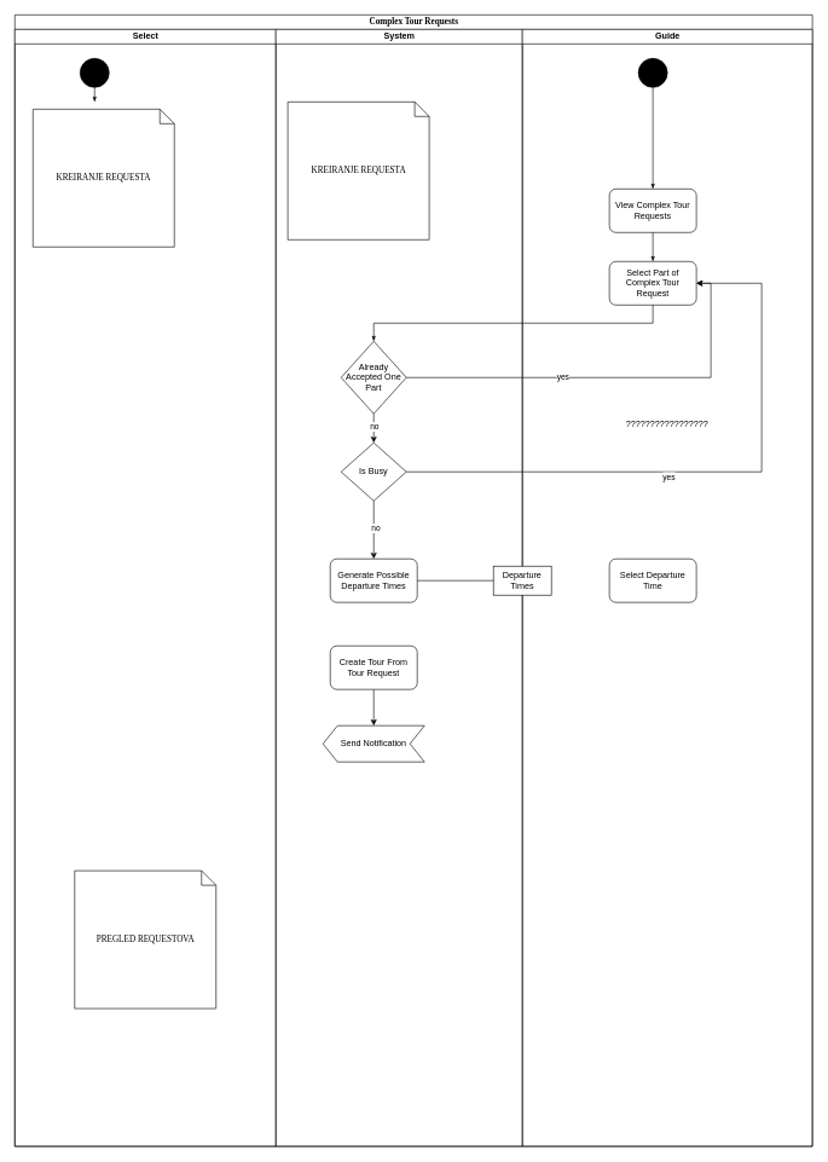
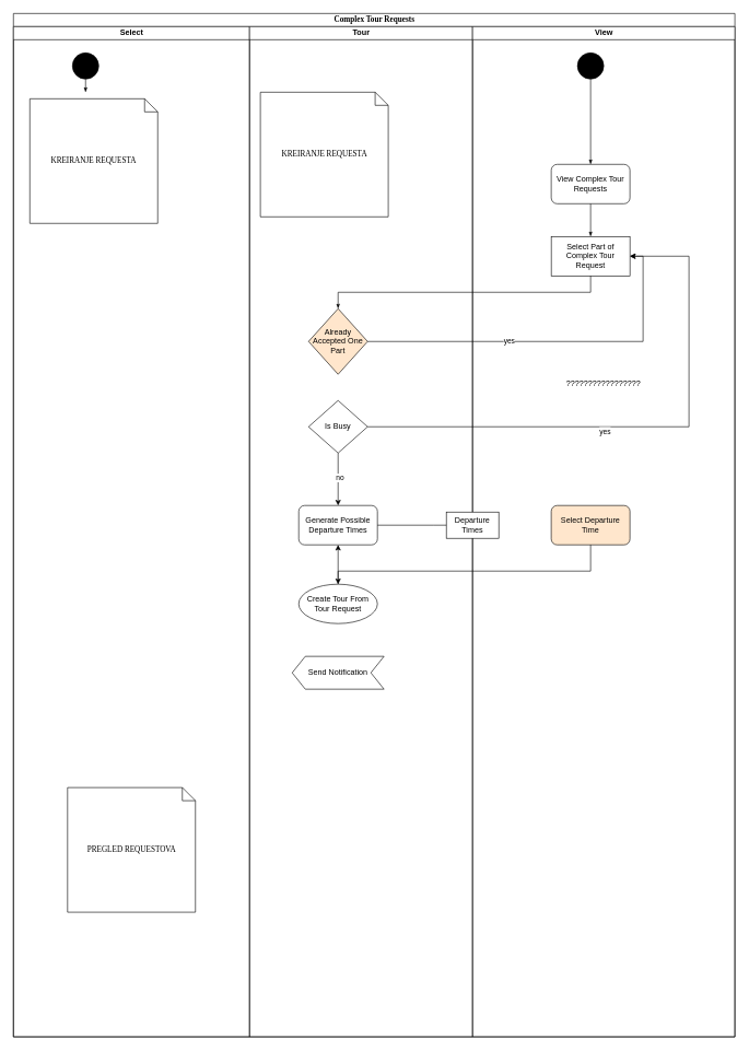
- <mxCell id="8" value="System" style="swimlane;html=1;startSize=20;" vertex="1" parent="2"><mxGeometry x="360" y="20" width="340" height="1540" as="geometry" /></mxCell>
+ <mxCell id="8" value="Tour" style="swimlane;html=1;startSize=20;" vertex="1" parent="2"><mxGeometry x="360" y="20" width="340" height="1540" as="geometry" /></mxCell>
- <mxCell id="20" value="Guide" style="swimlane;html=1;startSize=20;" vertex="1" parent="2"><mxGeometry x="700" y="20" width="400" height="1540" as="geometry" /></mxCell>
+ <mxCell id="20" value="View" style="swimlane;html=1;startSize=20;" vertex="1" parent="2"><mxGeometry x="700" y="20" width="400" height="1540" as="geometry" /></mxCell>
- <mxCell id="22" value="View Complex Tour Requests" style="rounded=1;whiteSpace=wrap;html=1;" vertex="1" parent="20"><mxGeometry x="120" y="220" width="120" height="60" as="geometry" /></mxCell>
+ <mxCell id="22" value="View Complex Tour Requests" style="rounded=1;whiteSpace=wrap;html=1;" vertex="1" parent="20"><mxGeometry x="120" y="210" width="120" height="60" as="geometry" /></mxCell>
- <mxCell id="23" value="Select Part of Complex Tour Request" style="rounded=1;whiteSpace=wrap;html=1;" vertex="1" parent="20"><mxGeometry x="120" y="320" width="120" height="60" as="geometry" /></mxCell>
+ <mxCell id="23" value="Select Part of Complex Tour Request" style="whiteSpace=wrap;html=1;rounded=0;" vertex="1" parent="20"><mxGeometry x="120" y="320" width="120" height="60" as="geometry" /></mxCell>
- <mxCell id="12" value="Already Accepted One Part" style="rhombus;whiteSpace=wrap;html=1;" vertex="1" parent="8"><mxGeometry x="90" y="430" width="90" height="100" as="geometry" /></mxCell>
+ <mxCell id="12" value="Already Accepted One Part" style="rhombus;whiteSpace=wrap;html=1;fillColor=#ffe6cc;" vertex="1" parent="8"><mxGeometry x="90" y="430" width="90" height="100" as="geometry" /></mxCell>
- <mxCell id="10" style="edgeStyle=orthogonalEdgeStyle;rounded=0;orthogonalLoop=1;jettySize=auto;html=1;entryX=0.5;entryY=0;entryDx=0;entryDy=0;" edge="1" parent="8" source="12" target="16"><mxGeometry relative="1" as="geometry" /></mxCell>
- <mxCell id="11" value="no" style="edgeLabel;html=1;align=center;verticalAlign=middle;resizable=0;points=[];" vertex="1" connectable="0" parent="10"><mxGeometry x="0.109" y="3" relative="1" as="geometry"><mxPoint x="-3" y="-5" as="offset" /></mxGeometry></mxCell>
- <mxCell id="26" value="Select Departure Time" style="rounded=1;whiteSpace=wrap;html=1;" vertex="1" parent="20"><mxGeometry x="120" y="730" width="120" height="60" as="geometry" /></mxCell>
+ <mxCell id="26" value="Select Departure Time" style="rounded=1;whiteSpace=wrap;html=1;fillColor=#ffe6cc;" vertex="1" parent="20"><mxGeometry x="120" y="730" width="120" height="60" as="geometry" /></mxCell>
+ <mxCell id="35" style="edgeStyle=orthogonalEdgeStyle;rounded=0;orthogonalLoop=1;jettySize=auto;html=1;entryX=0.5;entryY=0;entryDx=0;entryDy=0;" edge="1" parent="2" source="26" target="18"><mxGeometry relative="1" as="geometry"><Array as="points"><mxPoint x="880" y="850" /><mxPoint x="495" y="850" /></Array></mxGeometry></mxCell>
- <mxCell id="18" value="Create Tour From Tour Request" style="rounded=1;whiteSpace=wrap;html=1;" vertex="1" parent="8"><mxGeometry x="75" y="850" width="120" height="60" as="geometry" /></mxCell>
+ <mxCell id="18" value="Create Tour From Tour Request" style="ellipse;whiteSpace=wrap;html=1;" vertex="1" parent="8"><mxGeometry x="75" y="850" width="120" height="60" as="geometry" /></mxCell>
- <mxCell id="17" style="edgeStyle=orthogonalEdgeStyle;rounded=0;orthogonalLoop=1;jettySize=auto;html=1;" edge="1" parent="8" source="18" target="19"><mxGeometry relative="1" as="geometry" /></mxCell>
+ <mxCell id="17" style="edgeStyle=orthogonalEdgeStyle;rounded=0;orthogonalLoop=1;jettySize=auto;html=1;" edge="1" parent="8" source="18" target="13"><mxGeometry relative="1" as="geometry" /></mxCell>
